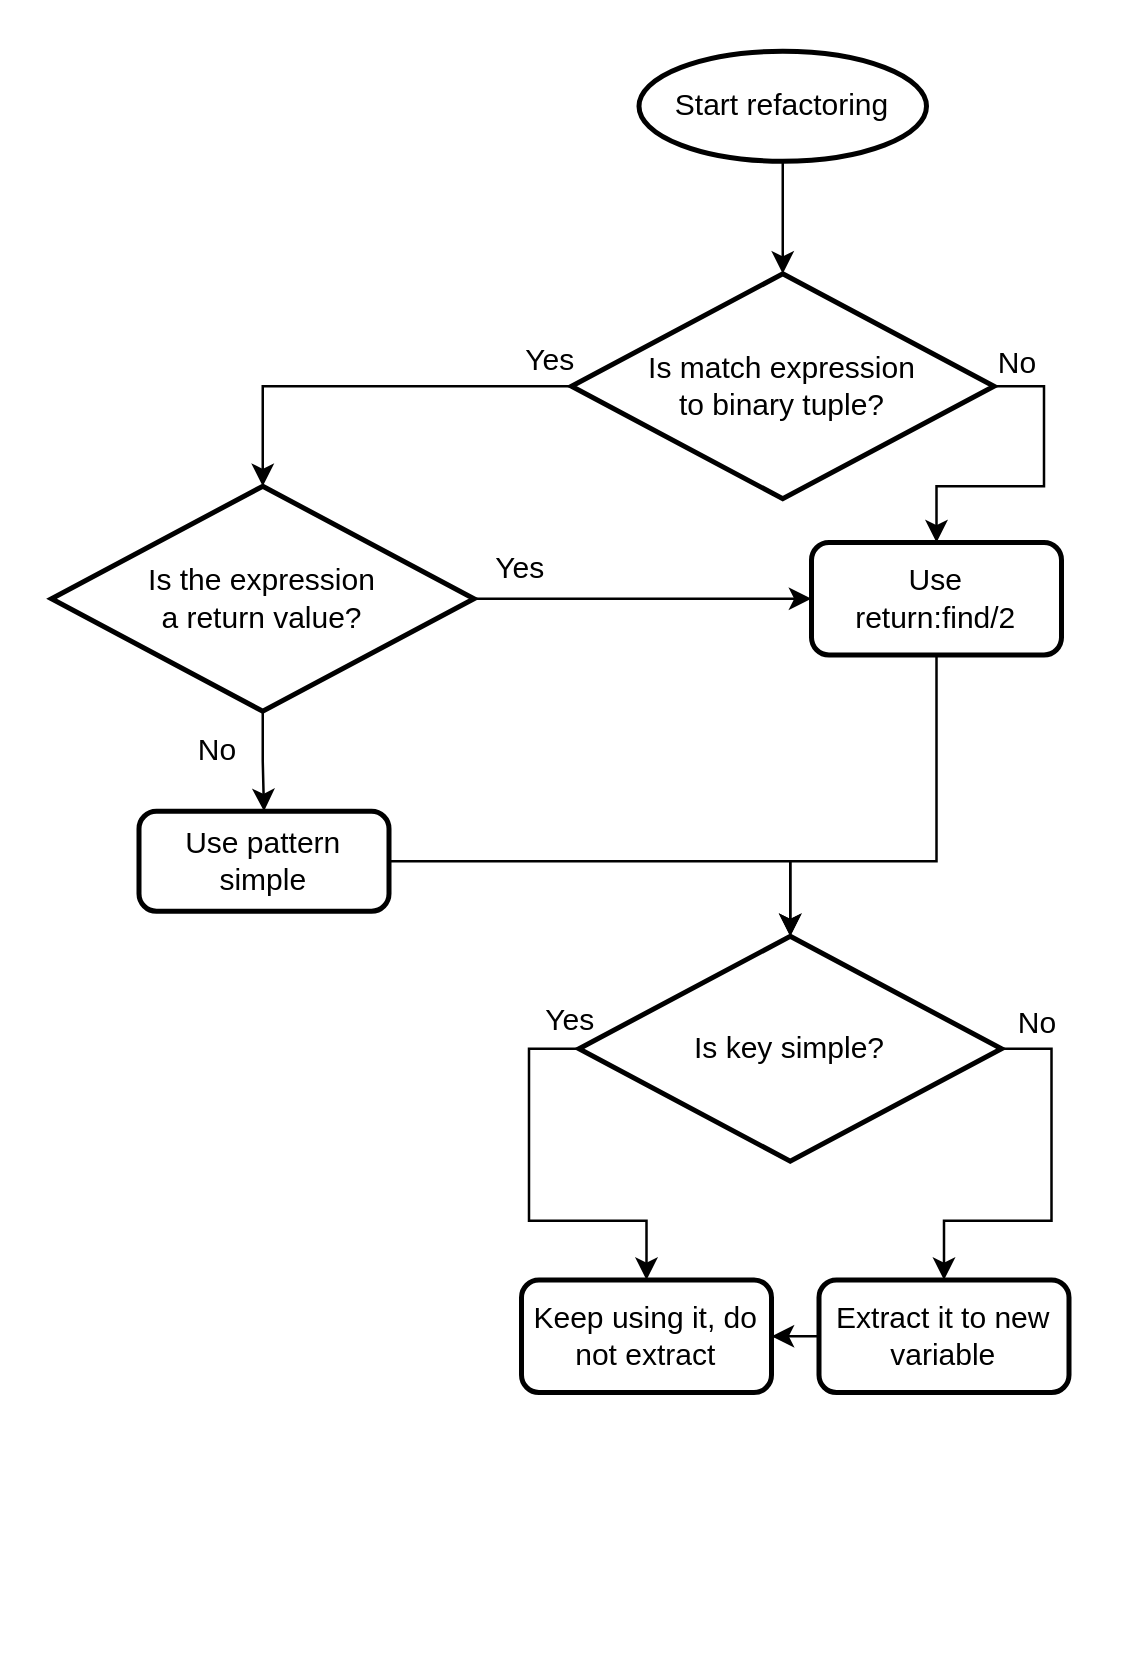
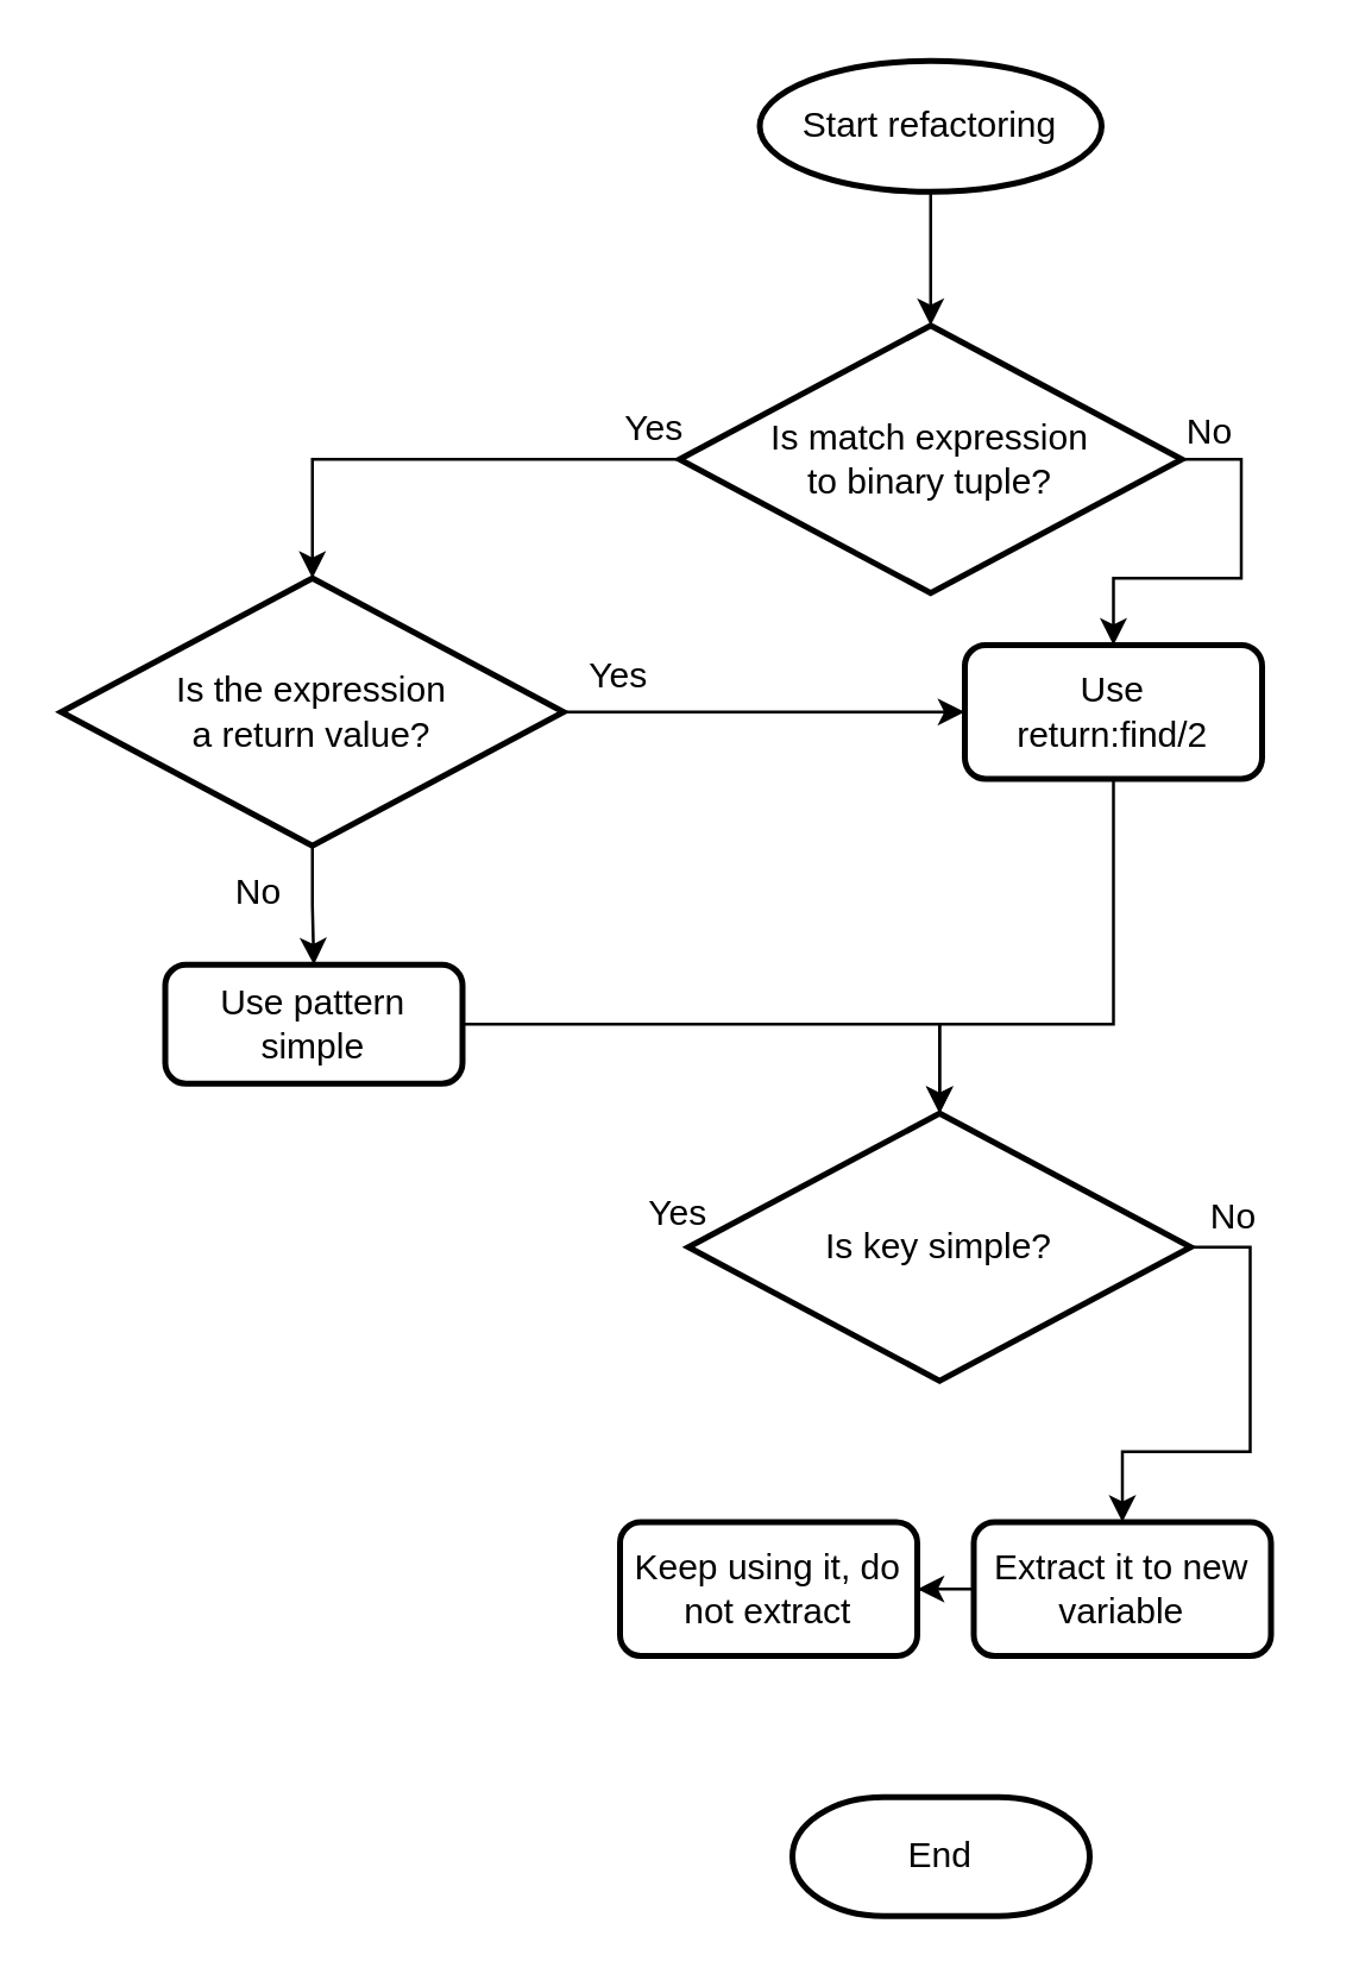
- <mxCell id="13" style="edgeStyle=orthogonalEdgeStyle;rounded=0;orthogonalLoop=1;jettySize=auto;html=1;exitX=0;exitY=0.5;exitDx=0;exitDy=0;exitPerimeter=0;entryX=0.5;entryY=0;entryDx=0;entryDy=0;" edge="1" parent="1" source="15" target="16"><mxGeometry relative="1" as="geometry" /></mxCell>
+ <mxCell id="26" value="End" style="strokeWidth=2;html=1;shape=mxgraph.flowchart.terminator;whiteSpace=wrap;" vertex="1" parent="1"><mxGeometry x="266" y="604" width="100" height="40" as="geometry" /></mxCell>
